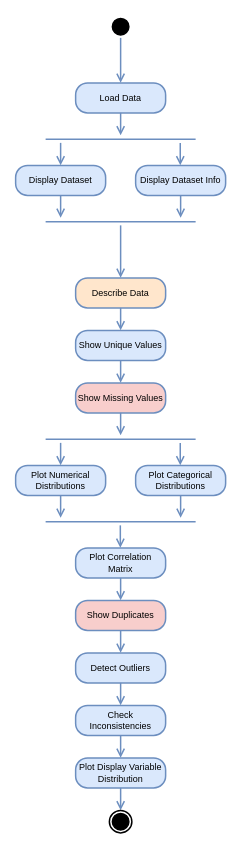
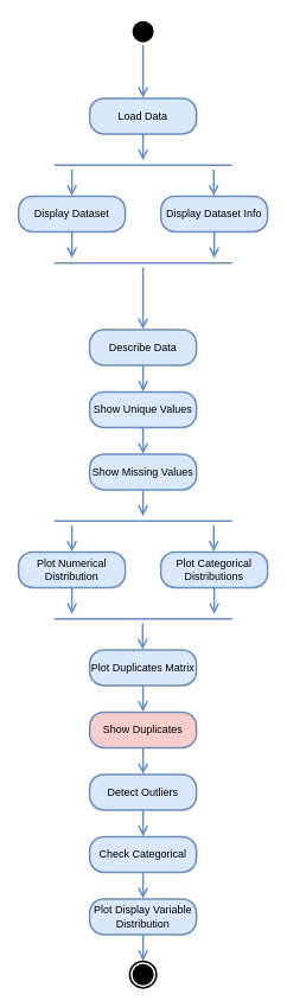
- <mxCell id="15" value="Describe Data" style="rounded=1;whiteSpace=wrap;html=1;arcSize=40;fillColor=#ffe6cc;strokeColor=#6c8ebf;labelBorderColor=none;fontStyle=0;textShadow=0;strokeWidth=2;" vertex="1" parent="1"><mxGeometry x="100" y="370" width="120" height="40" as="geometry" /></mxCell>
+ <mxCell id="15" value="Describe Data" style="rounded=1;whiteSpace=wrap;html=1;arcSize=40;fillColor=#dae8fc;strokeColor=#6c8ebf;labelBorderColor=none;fontStyle=0;textShadow=0;strokeWidth=2;" vertex="1" parent="1"><mxGeometry x="100" y="370" width="120" height="40" as="geometry" /></mxCell>
- <mxCell id="19" value="Show Missing Values" style="rounded=1;whiteSpace=wrap;html=1;arcSize=40;fillColor=#f8cecc;strokeColor=#6c8ebf;labelBorderColor=none;fontStyle=0;textShadow=0;strokeWidth=2;" vertex="1" parent="1"><mxGeometry x="100" y="510" width="120" height="40" as="geometry" /></mxCell>
+ <mxCell id="19" value="Show Missing Values" style="rounded=1;whiteSpace=wrap;html=1;arcSize=40;fillColor=#dae8fc;strokeColor=#6c8ebf;labelBorderColor=none;fontStyle=0;textShadow=0;strokeWidth=2;" vertex="1" parent="1"><mxGeometry x="100" y="510" width="120" height="40" as="geometry" /></mxCell>
- <mxCell id="24" value="Plot Numerical Distributions" style="rounded=1;whiteSpace=wrap;html=1;arcSize=40;fillColor=#dae8fc;strokeColor=#6c8ebf;labelBorderColor=none;fontStyle=0;textShadow=0;strokeWidth=2;" vertex="1" parent="1"><mxGeometry x="20" y="620" width="120" height="40" as="geometry" /></mxCell>
+ <mxCell id="24" value="Plot Numerical Distribution" style="rounded=1;whiteSpace=wrap;html=1;arcSize=40;fillColor=#dae8fc;strokeColor=#6c8ebf;labelBorderColor=none;fontStyle=0;textShadow=0;strokeWidth=2;" vertex="1" parent="1"><mxGeometry x="20" y="620" width="120" height="40" as="geometry" /></mxCell>
- <mxCell id="30" value="Plot Correlation Matrix" style="rounded=1;whiteSpace=wrap;html=1;arcSize=40;fillColor=#dae8fc;strokeColor=#6c8ebf;labelBorderColor=none;fontStyle=0;textShadow=0;strokeWidth=2;" vertex="1" parent="1"><mxGeometry x="100" y="730" width="120" height="40" as="geometry" /></mxCell>
+ <mxCell id="30" value="Plot Duplicates Matrix" style="rounded=1;whiteSpace=wrap;html=1;arcSize=40;fillColor=#dae8fc;strokeColor=#6c8ebf;labelBorderColor=none;fontStyle=0;textShadow=0;strokeWidth=2;" vertex="1" parent="1"><mxGeometry x="100" y="730" width="120" height="40" as="geometry" /></mxCell>
- <mxCell id="36" value="Check Inconsistencies" style="rounded=1;whiteSpace=wrap;html=1;arcSize=40;fillColor=#dae8fc;strokeColor=#6c8ebf;labelBorderColor=none;fontStyle=0;textShadow=0;strokeWidth=2;" vertex="1" parent="1"><mxGeometry x="100" y="940" width="120" height="40" as="geometry" /></mxCell>
+ <mxCell id="36" value="Check Categorical" style="rounded=1;whiteSpace=wrap;html=1;arcSize=40;fillColor=#dae8fc;strokeColor=#6c8ebf;labelBorderColor=none;fontStyle=0;textShadow=0;strokeWidth=2;" vertex="1" parent="1"><mxGeometry x="100" y="940" width="120" height="40" as="geometry" /></mxCell>
